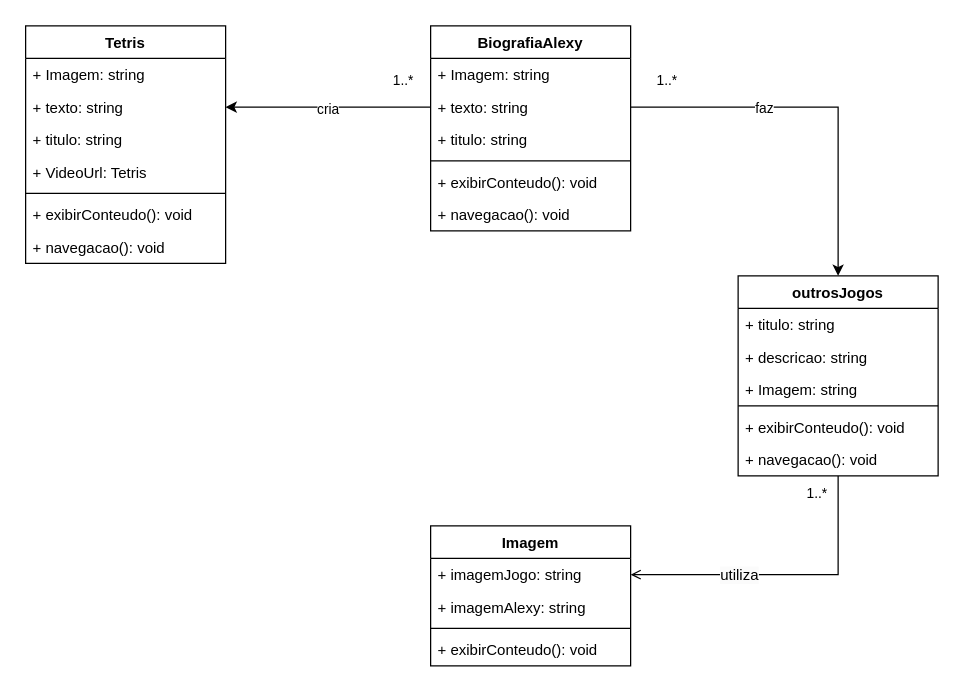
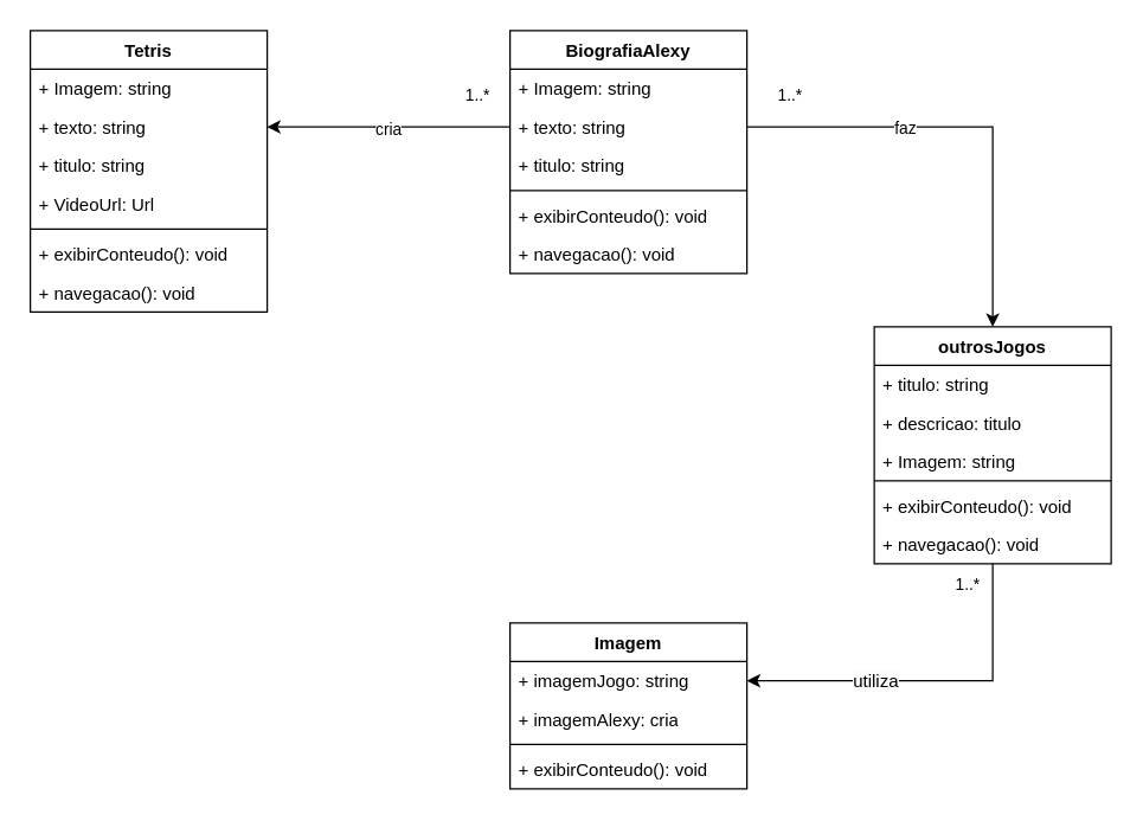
- <mxCell id="13" value="+ VideoUrl: Tetris" style="text;strokeColor=none;fillColor=none;align=left;verticalAlign=top;spacingLeft=4;spacingRight=4;overflow=hidden;rotatable=0;points=[[0,0.5],[1,0.5]];portConstraint=eastwest;whiteSpace=wrap;html=1;" vertex="1" parent="9"><mxGeometry y="104" width="160" height="26" as="geometry" /></mxCell>
+ <mxCell id="13" value="+ VideoUrl: Url" style="text;strokeColor=none;fillColor=none;align=left;verticalAlign=top;spacingLeft=4;spacingRight=4;overflow=hidden;rotatable=0;points=[[0,0.5],[1,0.5]];portConstraint=eastwest;whiteSpace=wrap;html=1;" vertex="1" parent="9"><mxGeometry y="104" width="160" height="26" as="geometry" /></mxCell>
- <mxCell id="21" value="+ descricao: string" style="text;strokeColor=none;fillColor=none;align=left;verticalAlign=top;spacingLeft=4;spacingRight=4;overflow=hidden;rotatable=0;points=[[0,0.5],[1,0.5]];portConstraint=eastwest;whiteSpace=wrap;html=1;" vertex="1" parent="19"><mxGeometry y="52" width="160" height="26" as="geometry" /></mxCell>
+ <mxCell id="21" value="+ descricao: titulo" style="text;strokeColor=none;fillColor=none;align=left;verticalAlign=top;spacingLeft=4;spacingRight=4;overflow=hidden;rotatable=0;points=[[0,0.5],[1,0.5]];portConstraint=eastwest;whiteSpace=wrap;html=1;" vertex="1" parent="19"><mxGeometry y="52" width="160" height="26" as="geometry" /></mxCell>
- <mxCell id="17" style="edgeStyle=orthogonalEdgeStyle;rounded=0;orthogonalLoop=1;jettySize=auto;html=1;entryX=1;entryY=0.5;entryDx=0;entryDy=0;endArrow=open;" edge="1" parent="1" source="19" target="27"><mxGeometry relative="1" as="geometry" /></mxCell>
+ <mxCell id="17" style="edgeStyle=orthogonalEdgeStyle;rounded=0;orthogonalLoop=1;jettySize=auto;html=1;entryX=1;entryY=0.5;entryDx=0;entryDy=0;" edge="1" parent="1" source="19" target="27"><mxGeometry relative="1" as="geometry" /></mxCell>
- <mxCell id="28" value="+ imagemAlexy: string" style="text;strokeColor=none;fillColor=none;align=left;verticalAlign=top;spacingLeft=4;spacingRight=4;overflow=hidden;rotatable=0;points=[[0,0.5],[1,0.5]];portConstraint=eastwest;whiteSpace=wrap;html=1;" vertex="1" parent="26"><mxGeometry y="52" width="160" height="26" as="geometry" /></mxCell>
+ <mxCell id="28" value="+ imagemAlexy: cria" style="text;strokeColor=none;fillColor=none;align=left;verticalAlign=top;spacingLeft=4;spacingRight=4;overflow=hidden;rotatable=0;points=[[0,0.5],[1,0.5]];portConstraint=eastwest;whiteSpace=wrap;html=1;" vertex="1" parent="26"><mxGeometry y="52" width="160" height="26" as="geometry" /></mxCell>
